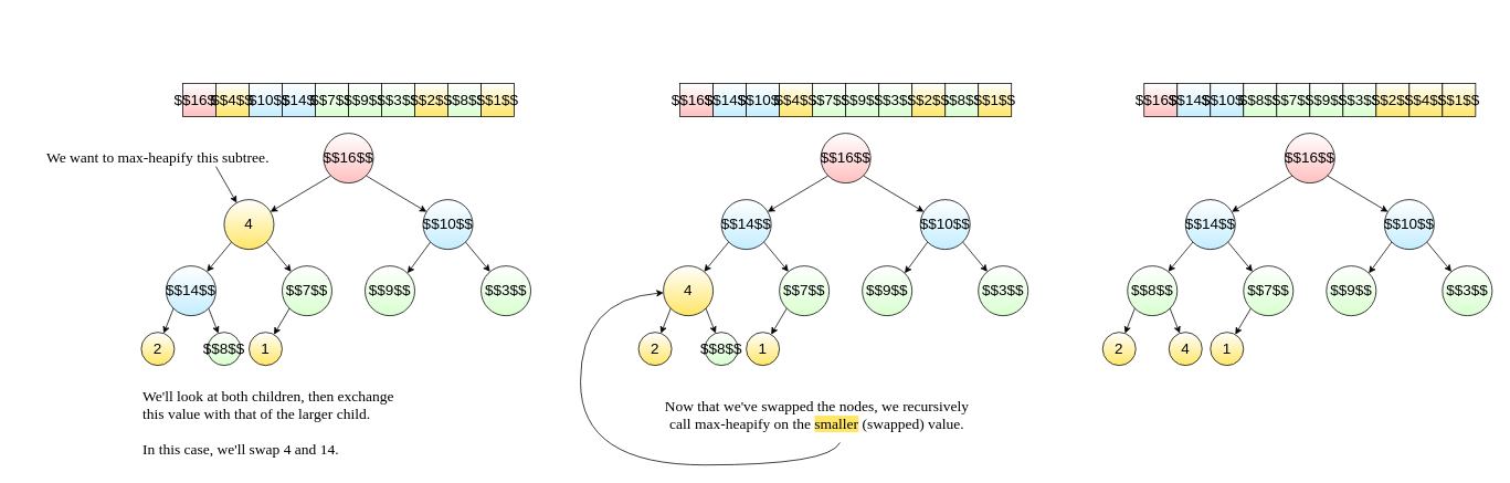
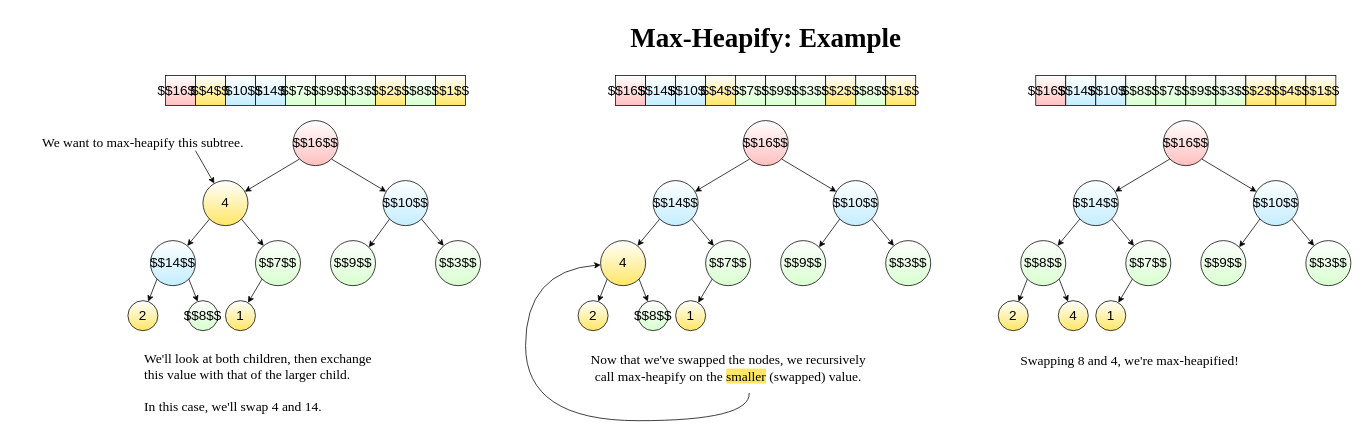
+ <mxCell id="95" value="&lt;b&gt;&lt;font style=&quot;font-size: 36px;&quot;&gt;Max-Heapify: Example&lt;br&gt;&lt;/font&gt;&lt;/b&gt;" style="text;html=1;align=center;verticalAlign=middle;resizable=0;points=[];autosize=1;strokeColor=none;fillColor=none;fontSize=18;fontFamily=Iosevka;" vertex="1" parent="1"><mxGeometry x="830" y="20" width="380" height="60" as="geometry" /></mxCell>
+ <mxCell id="94" value="Swapping 8 and 4, we're max-heapified!" style="text;html=1;align=center;verticalAlign=middle;resizable=0;points=[];autosize=1;strokeColor=none;fillColor=none;fontSize=18;fontFamily=Iosevka;" vertex="1" parent="1"><mxGeometry x="1320" y="460" width="370" height="40" as="geometry" /></mxCell>
- <mxCell id="63" value="&lt;div&gt;Now that we've swapped the nodes, we recursively&lt;/div&gt;&lt;div&gt;call max-heapify on the &lt;span style=&quot;background-color: rgb(255, 230, 102);&quot;&gt;smaller&lt;/span&gt; (swapped) value.&lt;/div&gt;" style="text;html=1;align=center;verticalAlign=middle;resizable=0;points=[];autosize=1;strokeColor=none;fillColor=none;fontSize=18;fontFamily=Iosevka;" vertex="1" parent="1"><mxGeometry x="755" y="470" width="460" height="60" as="geometry" /></mxCell>
+ <mxCell id="63" value="&lt;div&gt;Now that we've swapped the nodes, we recursively&lt;/div&gt;&lt;div&gt;call max-heapify on the &lt;span style=&quot;background-color: rgb(255, 230, 102);&quot;&gt;smaller&lt;/span&gt; (swapped) value.&lt;/div&gt;" style="text;html=1;align=center;verticalAlign=middle;resizable=0;points=[];autosize=1;strokeColor=none;fillColor=none;fontSize=18;fontFamily=Iosevka;" vertex="1" parent="1"><mxGeometry x="740" y="460" width="460" height="60" as="geometry" /></mxCell>
- <mxCell id="62" value="&lt;div align=&quot;left&quot;&gt;We'll look at both children, then exchange&lt;/div&gt;&lt;div align=&quot;left&quot;&gt;this value with that of the larger child.&lt;/div&gt;&lt;div align=&quot;left&quot;&gt;&lt;br&gt;&lt;/div&gt;&lt;div align=&quot;left&quot;&gt;In this case, we'll swap 4 and 14.&lt;br&gt;&lt;/div&gt;" style="text;html=1;align=left;verticalAlign=middle;resizable=0;points=[];autosize=1;strokeColor=none;fillColor=none;fontSize=18;fontFamily=Iosevka;" vertex="1" parent="1"><mxGeometry x="170" y="460" width="400" height="100" as="geometry" /></mxCell>
+ <mxCell id="62" value="&lt;div align=&quot;left&quot;&gt;We'll look at both children, then exchange&lt;/div&gt;&lt;div align=&quot;left&quot;&gt;this value with that of the larger child.&lt;/div&gt;&lt;div align=&quot;left&quot;&gt;&lt;br&gt;&lt;/div&gt;&lt;div align=&quot;left&quot;&gt;In this case, we'll swap 4 and 14.&lt;br&gt;&lt;/div&gt;" style="text;html=1;align=left;verticalAlign=middle;resizable=0;points=[];autosize=1;strokeColor=none;fillColor=none;fontSize=18;fontFamily=Iosevka;" vertex="1" parent="1"><mxGeometry x="190" y="460" width="400" height="100" as="geometry" /></mxCell>
